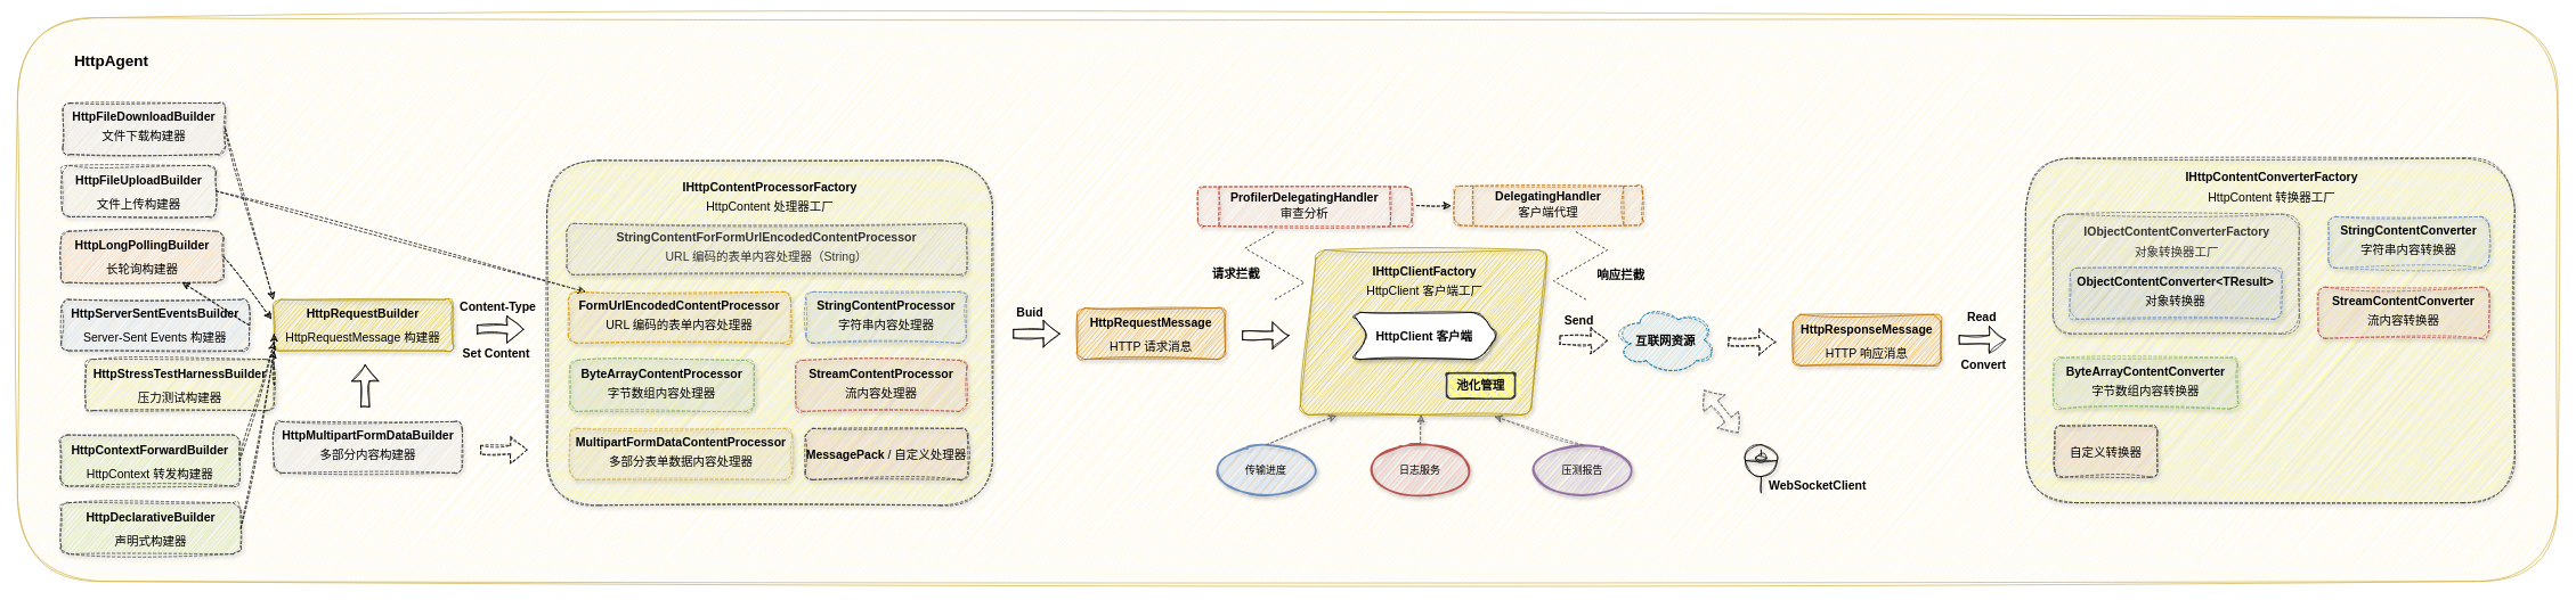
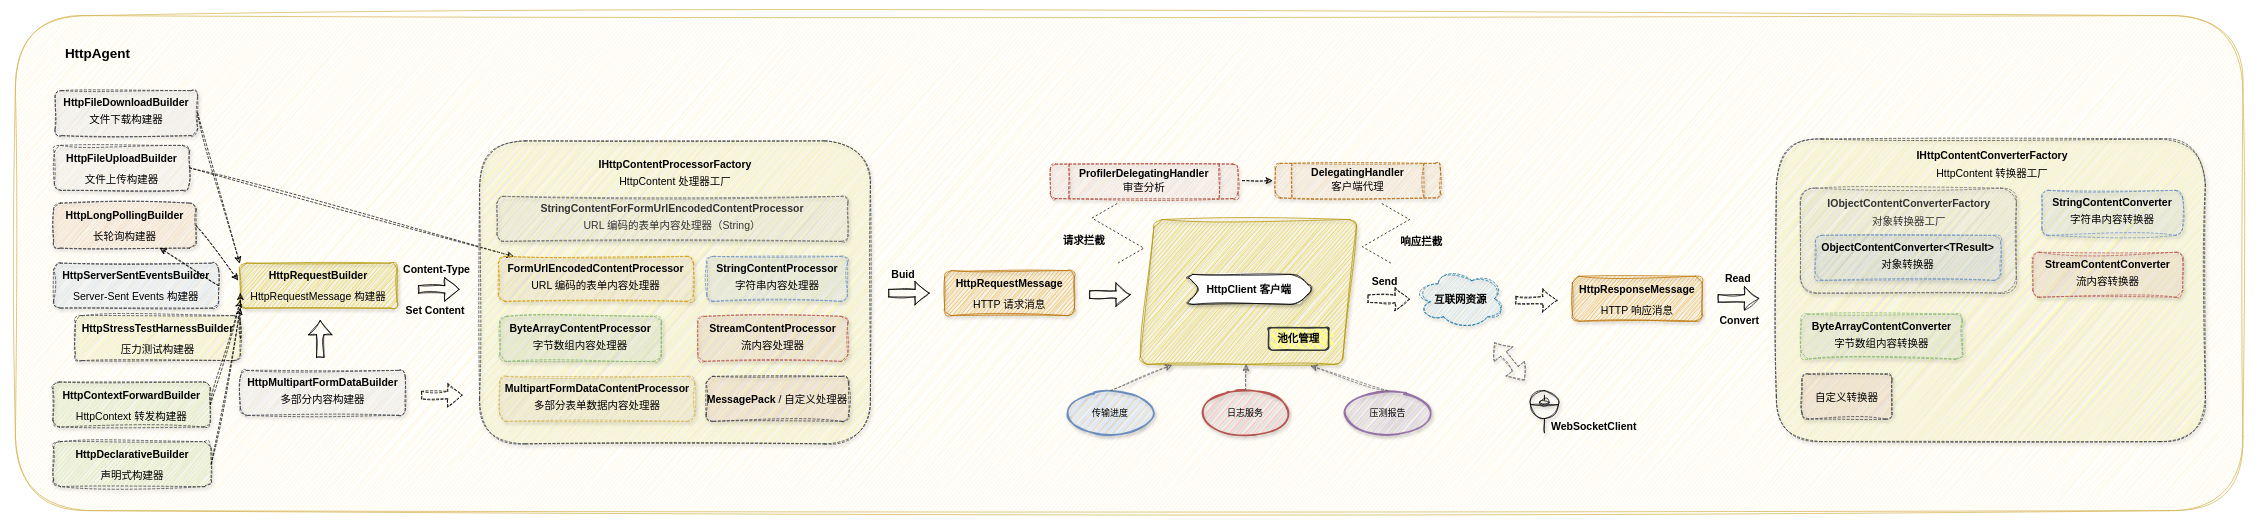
- <mxCell id="39" value="&lt;span style=&quot;font-size: 14px; font-weight: 700;&quot;&gt;IHttpClientFactory&lt;/span&gt;&lt;div style=&quot;font-size: 14px; font-weight: 700; line-height: 28px;&quot;&gt;&lt;span style=&quot;font-weight: 400;&quot;&gt;HttpClient 客户端工厂&lt;/span&gt;&lt;/div&gt;" style="text;html=1;align=center;verticalAlign=middle;whiteSpace=wrap;rounded=0;" parent="1" vertex="1"><mxGeometry x="1578" y="316" width="175" height="30" as="geometry" /></mxCell>
- <mxCell id="38" value="&lt;font style=&quot;font-size: 14px;&quot;&gt;&lt;b&gt;HttpClient 客户端&lt;/b&gt;&lt;/font&gt;" style="shape=step;perimeter=stepPerimeter;whiteSpace=wrap;html=1;fixedSize=1;rounded=1;sketch=1;curveFitting=1;jiggle=2;shadow=1;" parent="1" vertex="1"><mxGeometry x="1580" y="365" width="170" height="55" as="geometry" /></mxCell>
+ <mxCell id="38" value="&lt;font style=&quot;font-size: 14px;&quot;&gt;&lt;b&gt;HttpClient 客户端&lt;/b&gt;&lt;/font&gt;" style="shape=step;perimeter=stepPerimeter;whiteSpace=wrap;html=1;fixedSize=1;rounded=1;sketch=1;curveFitting=1;jiggle=2;shadow=1;" parent="1" vertex="1"><mxGeometry x="1580" y="365" width="170" height="40" as="geometry" /></mxCell>
